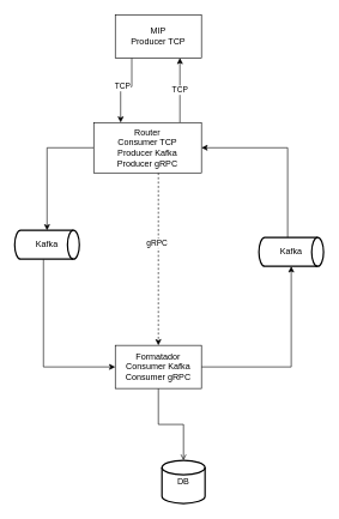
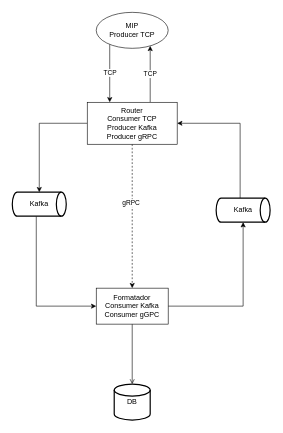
- <mxCell id="3" value="MIP&lt;br&gt;Producer TCP" style="rounded=0;whiteSpace=wrap;html=1;" vertex="1" parent="1"><mxGeometry x="160" y="20" width="120" height="60" as="geometry" /></mxCell>
+ <mxCell id="3" value="MIP&lt;br&gt;Producer TCP" style="ellipse;whiteSpace=wrap;html=1;" vertex="1" parent="1"><mxGeometry x="160" y="20" width="120" height="60" as="geometry" /></mxCell>
- <mxCell id="8" value="Router&lt;br&gt;Consumer TCP&lt;br&gt;Producer Kafka&lt;br&gt;Producer gRPC" style="rounded=0;whiteSpace=wrap;html=1;" vertex="1" parent="1"><mxGeometry x="130" y="170" width="150" height="70" as="geometry" /></mxCell>
+ <mxCell id="8" value="Router&lt;br&gt;Consumer TCP&lt;br&gt;Producer Kafka&lt;br&gt;Producer gRPC" style="rounded=0;whiteSpace=wrap;html=1;" vertex="1" parent="1"><mxGeometry x="145" y="170" width="150" height="70" as="geometry" /></mxCell>
- <mxCell id="11" value="Formatador&lt;br&gt;Consumer Kafka&lt;br&gt;Consumer gRPC" style="rounded=0;whiteSpace=wrap;html=1;" vertex="1" parent="1"><mxGeometry x="160" y="480" width="120" height="60" as="geometry" /></mxCell>
+ <mxCell id="11" value="Formatador&lt;br&gt;Consumer Kafka&lt;br&gt;Consumer gGPC" style="rounded=0;whiteSpace=wrap;html=1;" vertex="1" parent="1"><mxGeometry x="160" y="480" width="120" height="60" as="geometry" /></mxCell>
- <mxCell id="16" value="DB" style="strokeWidth=2;html=1;shape=mxgraph.flowchart.database;whiteSpace=wrap;" vertex="1" parent="1"><mxGeometry x="225" y="640" width="60" height="60" as="geometry" /></mxCell>
+ <mxCell id="16" value="DB" style="strokeWidth=2;html=1;shape=mxgraph.flowchart.database;whiteSpace=wrap;" vertex="1" parent="1"><mxGeometry x="190" y="640" width="60" height="60" as="geometry" /></mxCell>
